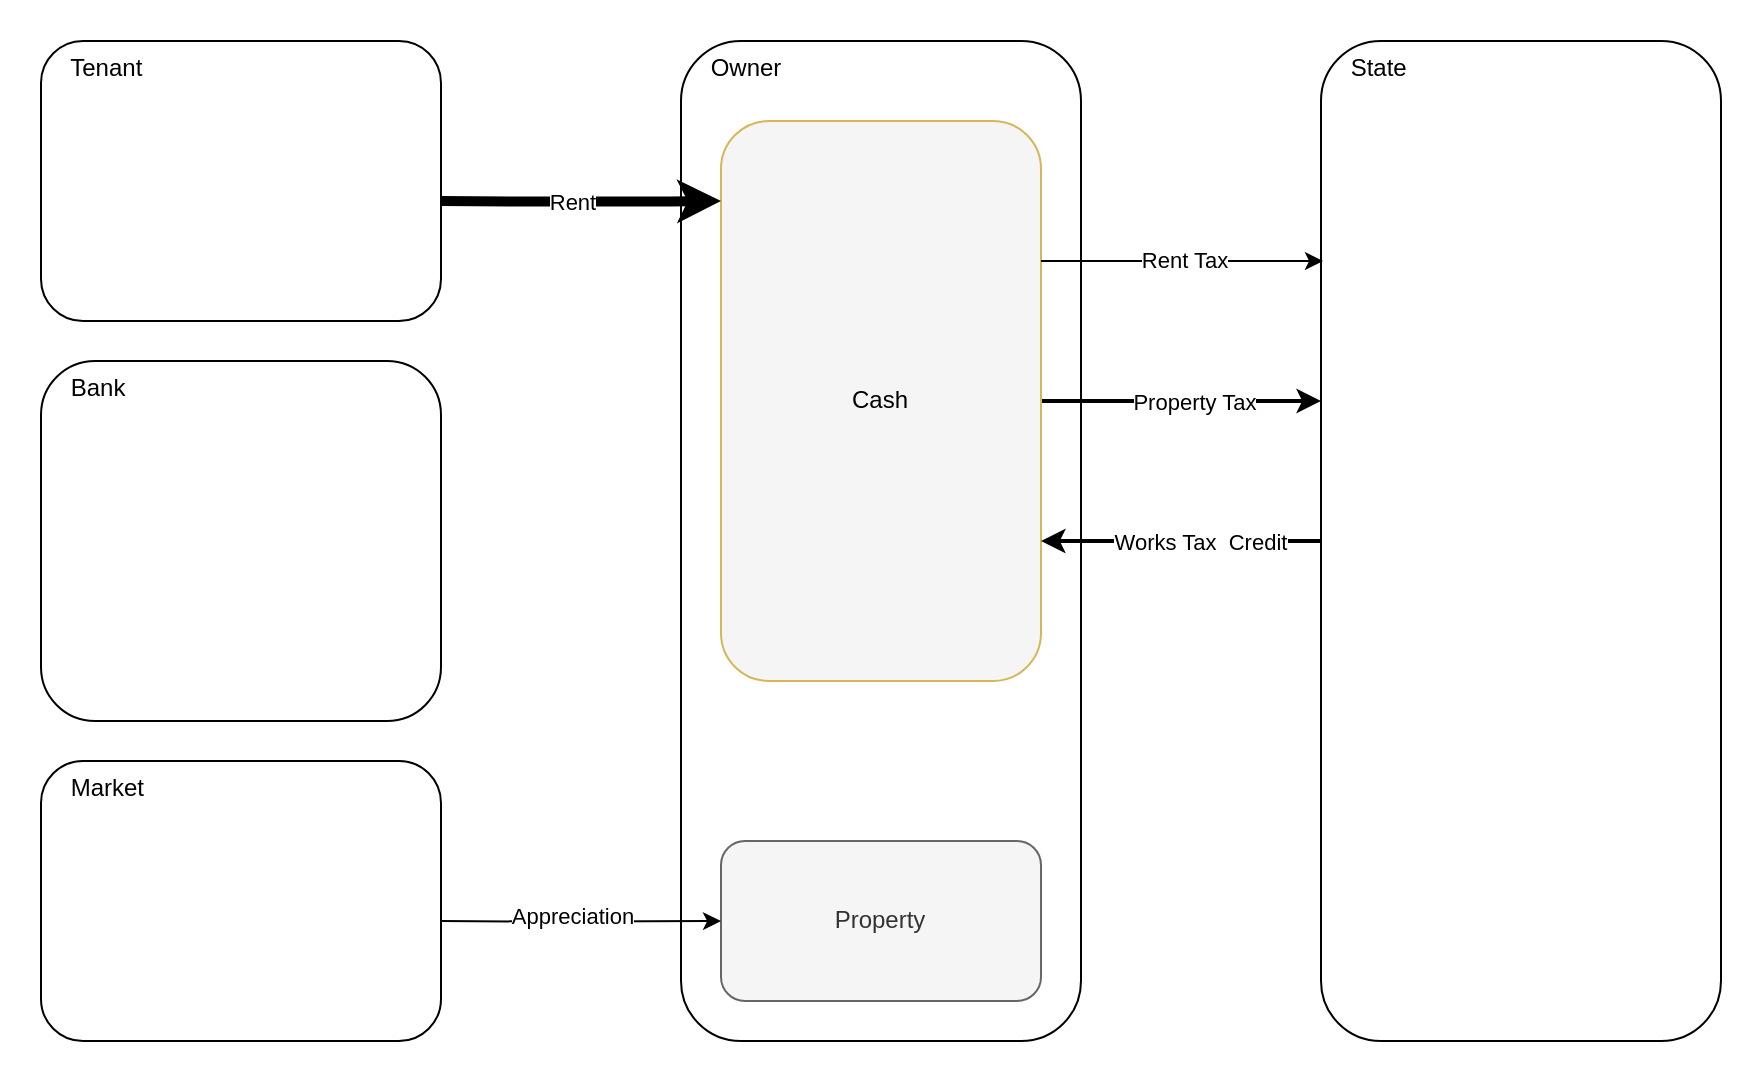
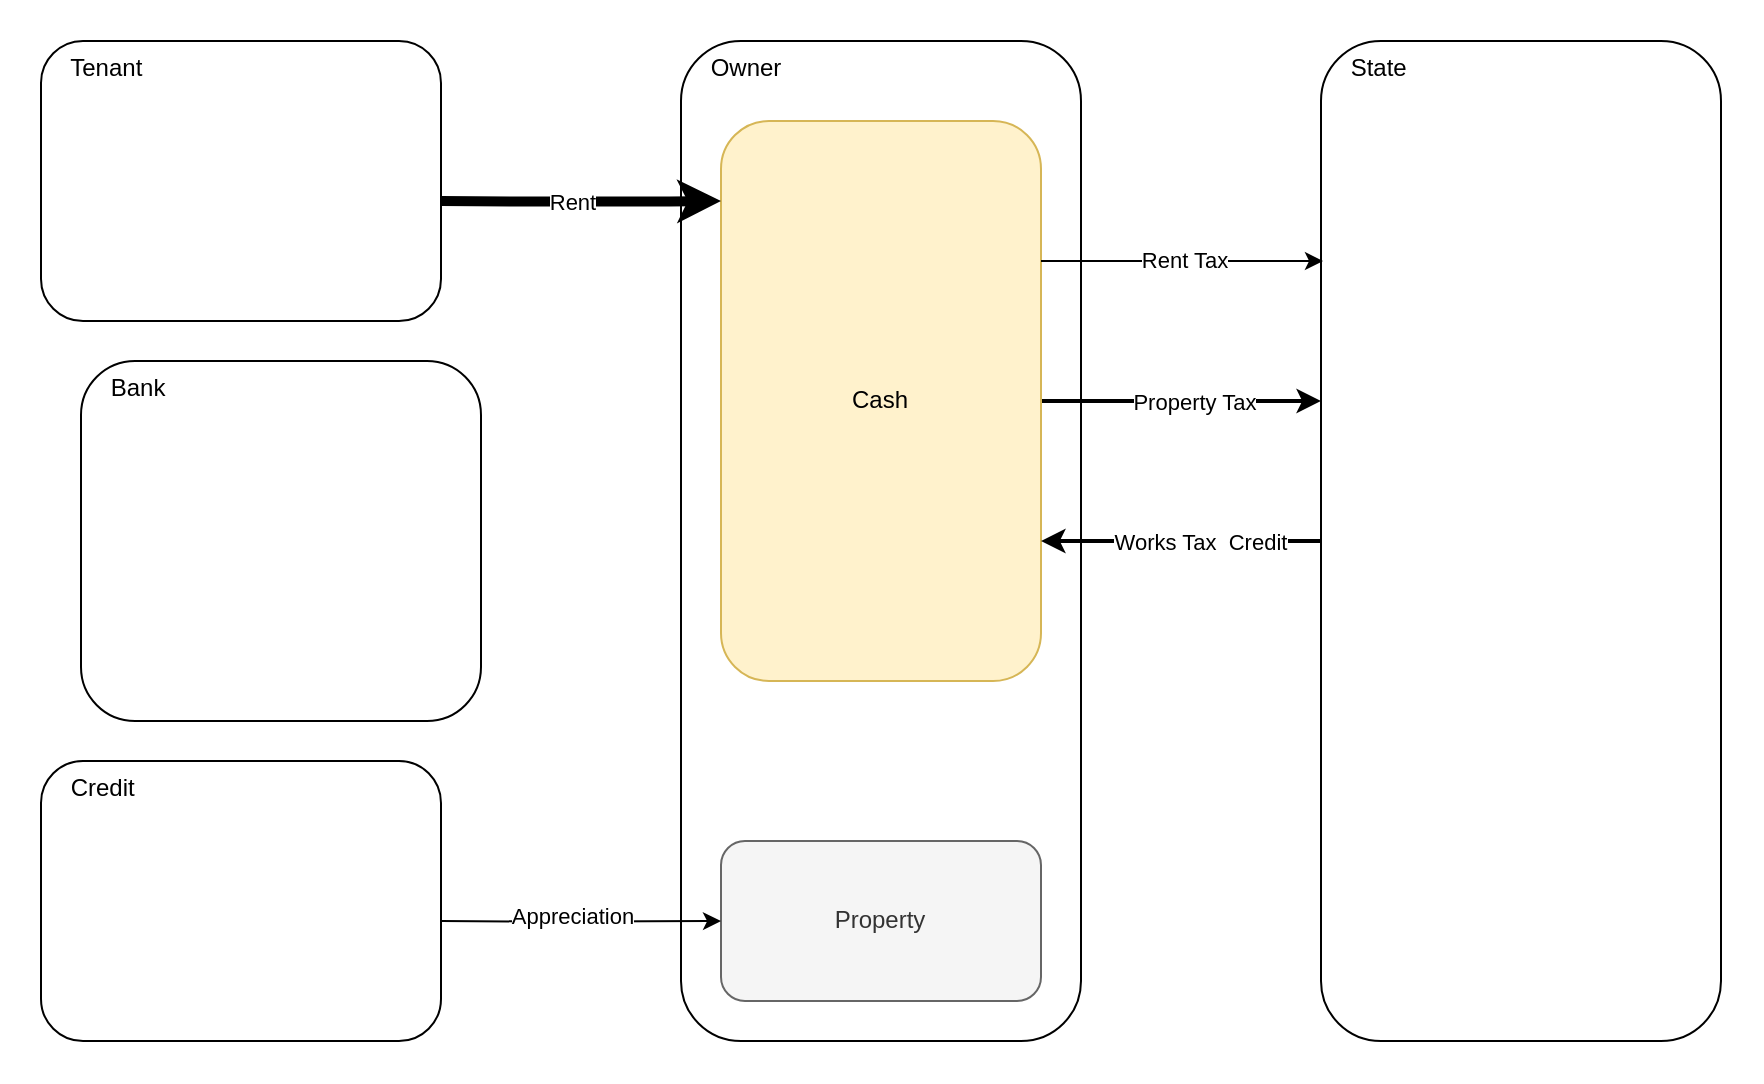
- <mxCell id="6" value="Cash" style="rounded=1;whiteSpace=wrap;html=1;fillColor=#f5f5f5;strokeColor=#d6b656;" parent="1" vertex="1"><mxGeometry x="360" y="60" width="160" height="280" as="geometry" /></mxCell>
+ <mxCell id="6" value="Cash" style="rounded=1;whiteSpace=wrap;html=1;fillColor=#fff2cc;strokeColor=#d6b656;" parent="1" vertex="1"><mxGeometry x="360" y="60" width="160" height="280" as="geometry" /></mxCell>
- <mxCell id="8" value="&amp;nbsp; &amp;nbsp; Bank" style="rounded=1;whiteSpace=wrap;html=1;verticalAlign=top;align=left;" parent="1" vertex="1"><mxGeometry x="20" y="180" width="200" height="180" as="geometry" /></mxCell>
+ <mxCell id="8" value="&amp;nbsp; &amp;nbsp; Bank" style="rounded=1;whiteSpace=wrap;html=1;verticalAlign=top;align=left;" parent="1" vertex="1"><mxGeometry x="40" y="180" width="200" height="180" as="geometry" /></mxCell>
- <mxCell id="9" value="&amp;nbsp; &amp;nbsp; Market" style="rounded=1;whiteSpace=wrap;html=1;verticalAlign=top;align=left;" parent="1" vertex="1"><mxGeometry x="20" y="380" width="200" height="140" as="geometry" /></mxCell>
+ <mxCell id="9" value="&amp;nbsp; &amp;nbsp; Credit" style="rounded=1;whiteSpace=wrap;html=1;verticalAlign=top;align=left;" parent="1" vertex="1"><mxGeometry x="20" y="380" width="200" height="140" as="geometry" /></mxCell>
